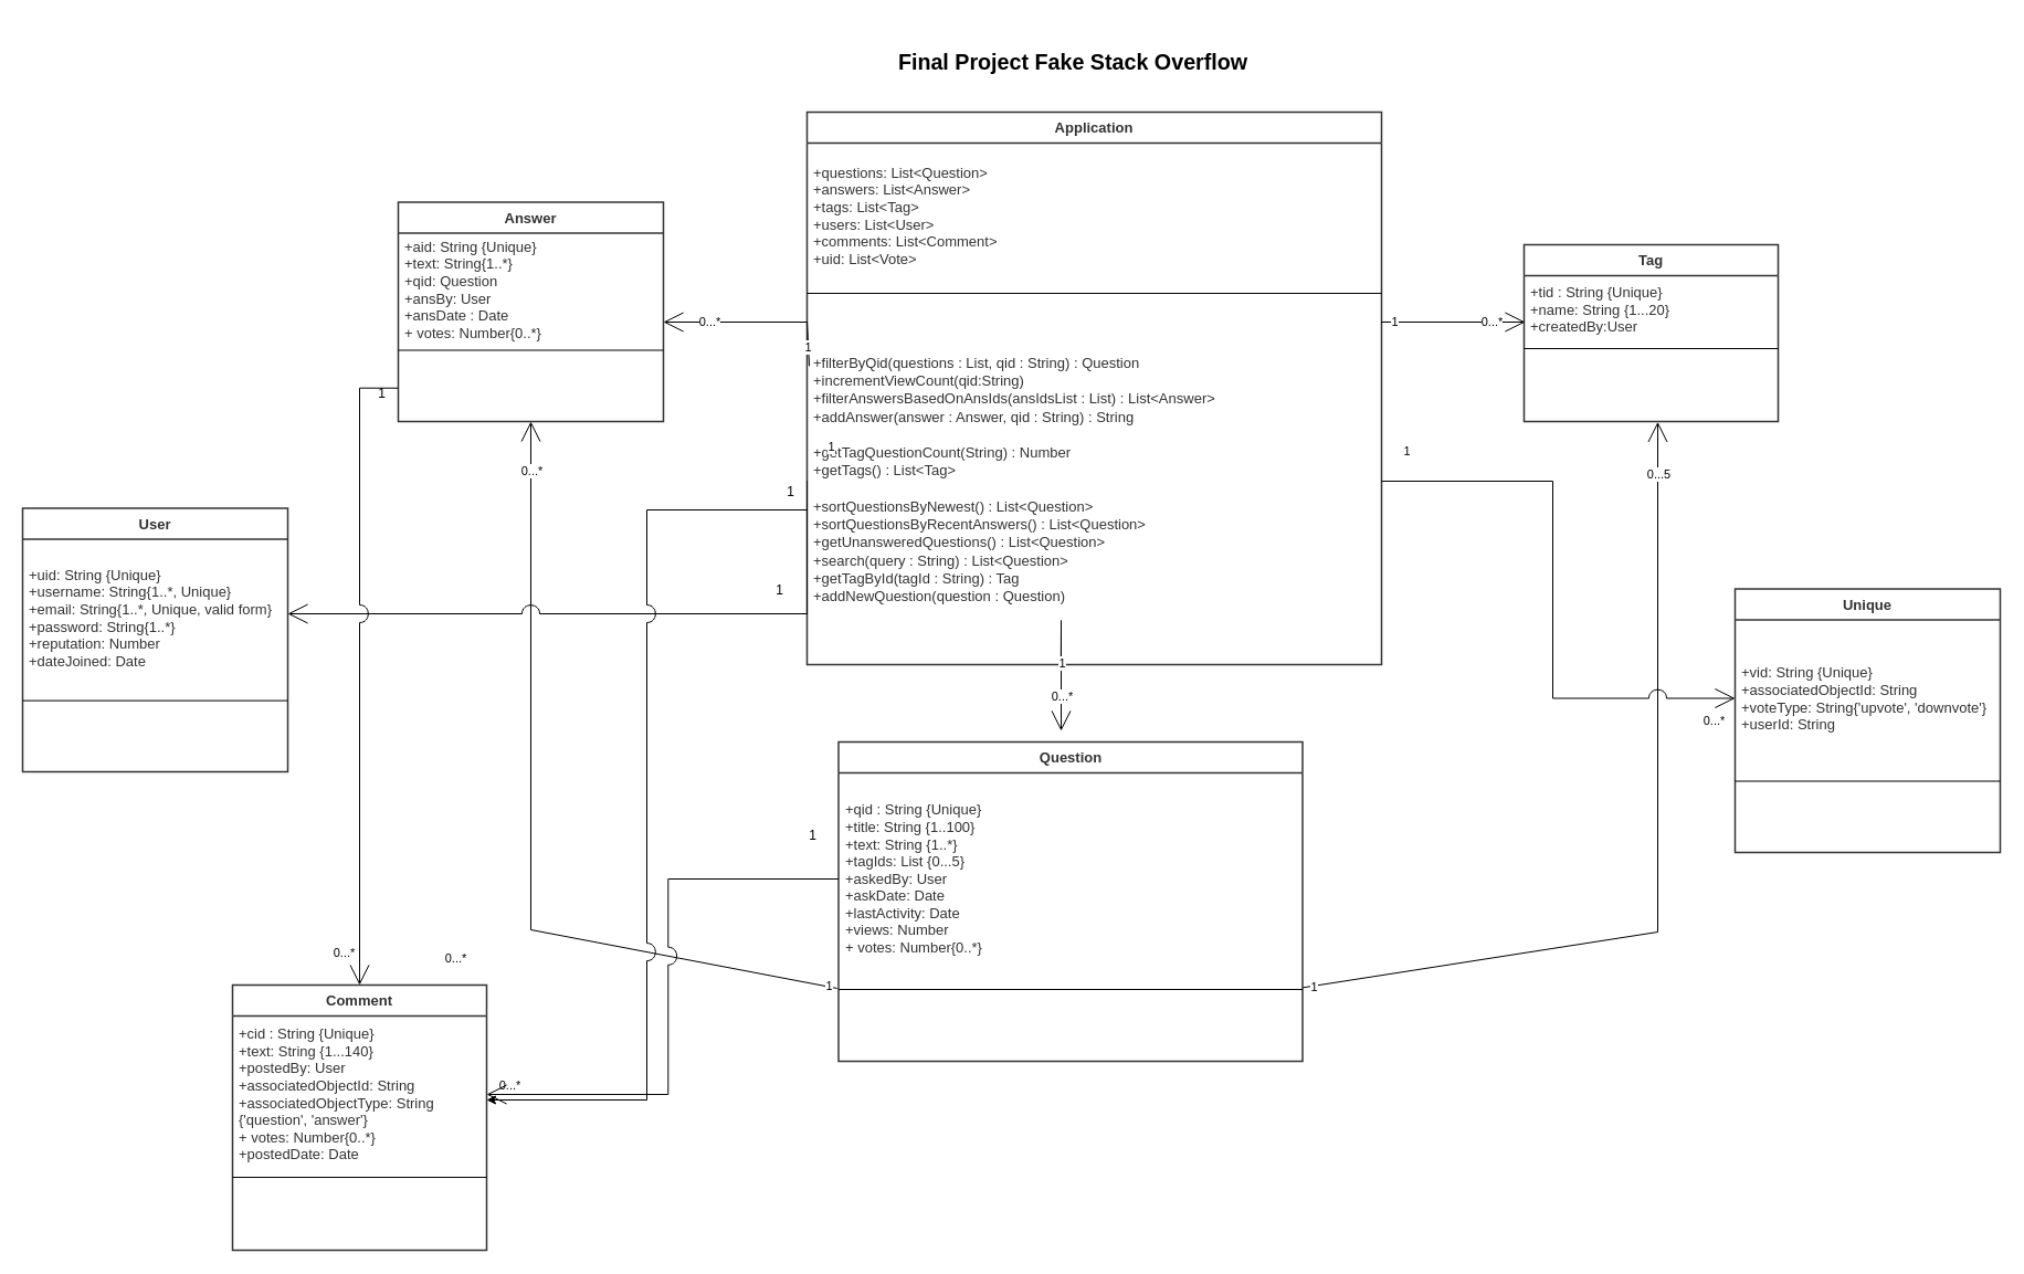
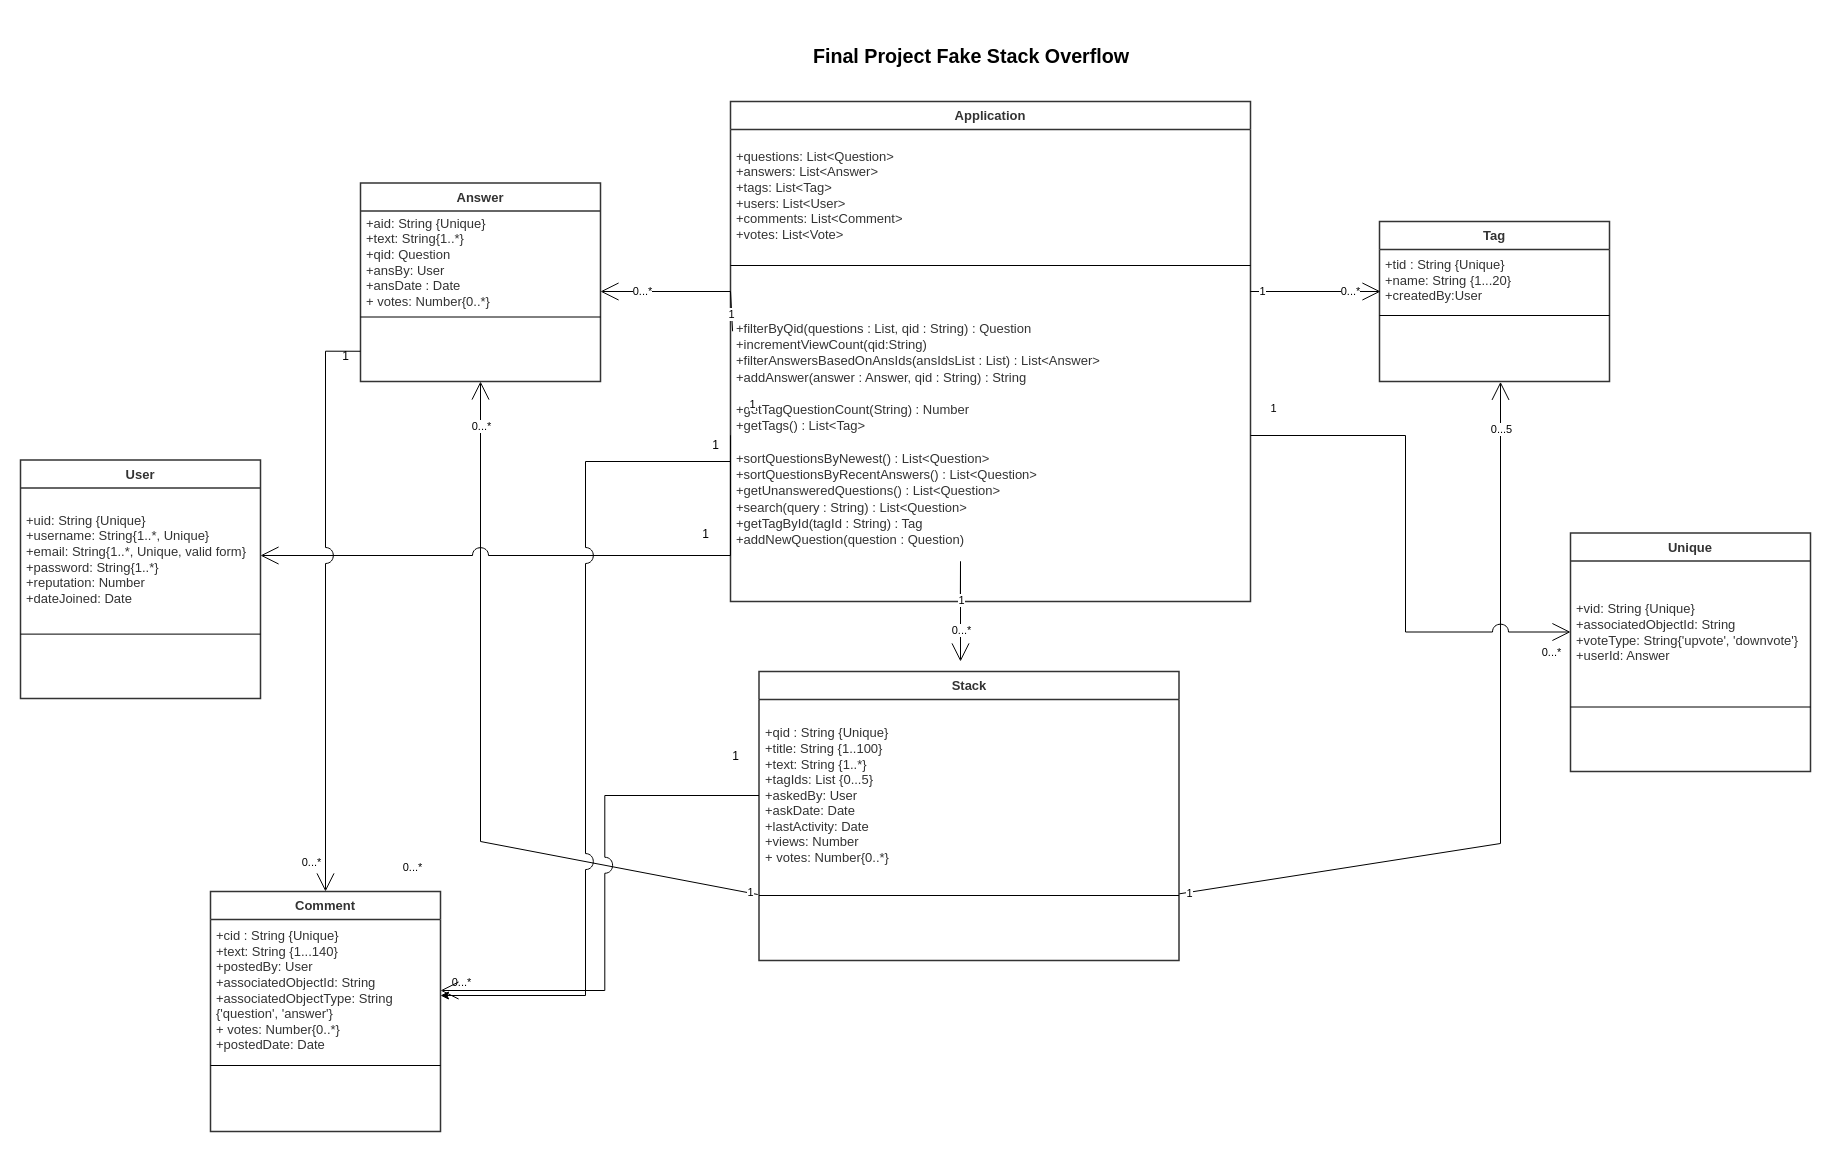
- <mxCell id="6" value="+questions: List&amp;lt;Question&amp;gt;&lt;br&gt;+answers: List&amp;lt;Answer&amp;gt;&lt;br&gt;+tags: List&amp;lt;Tag&amp;gt;&lt;br&gt;+users: List&amp;lt;User&amp;gt;&lt;br&gt;+comments: List&amp;lt;Comment&amp;gt;&lt;br&gt;+uid: List&amp;lt;Vote&amp;gt;" style="part=1;html=1;resizeHeight=0;strokeColor=none;fillColor=none;align=left;verticalAlign=middle;spacingLeft=4;spacingRight=4;overflow=hidden;rotatable=0;points=[[0,0.5],[1,0.5]];portConstraint=eastwest;swimlaneFillColor=#ffffff;strokeOpacity=100;whiteSpace=wrap;fontSize=13;fontColor=#333333;" parent="5" vertex="1"><mxGeometry y="28" width="520" height="132" as="geometry" /></mxCell>
+ <mxCell id="6" value="+questions: List&amp;lt;Question&amp;gt;&lt;br&gt;+answers: List&amp;lt;Answer&amp;gt;&lt;br&gt;+tags: List&amp;lt;Tag&amp;gt;&lt;br&gt;+users: List&amp;lt;User&amp;gt;&lt;br&gt;+comments: List&amp;lt;Comment&amp;gt;&lt;br&gt;+votes: List&amp;lt;Vote&amp;gt;" style="part=1;html=1;resizeHeight=0;strokeColor=none;fillColor=none;align=left;verticalAlign=middle;spacingLeft=4;spacingRight=4;overflow=hidden;rotatable=0;points=[[0,0.5],[1,0.5]];portConstraint=eastwest;swimlaneFillColor=#ffffff;strokeOpacity=100;whiteSpace=wrap;fontSize=13;fontColor=#333333;" parent="5" vertex="1"><mxGeometry y="28" width="520" height="132" as="geometry" /></mxCell>
- <mxCell id="58" value="+vid: String {Unique}&lt;br&gt;+associatedObjectId: String&lt;br&gt;+voteType: String{'upvote', 'downvote'}&lt;br&gt;+userId: String" style="part=1;html=1;resizeHeight=0;strokeColor=none;fillColor=none;align=left;verticalAlign=middle;spacingLeft=4;spacingRight=4;overflow=hidden;rotatable=0;points=[[0,0.5],[1,0.5]];portConstraint=eastwest;swimlaneFillColor=#ffffff;strokeOpacity=100;whiteSpace=wrap;fontSize=13;fontColor=#333333;" parent="57" vertex="1"><mxGeometry y="28" width="240" height="142" as="geometry" /></mxCell>
+ <mxCell id="58" value="+vid: String {Unique}&lt;br&gt;+associatedObjectId: String&lt;br&gt;+voteType: String{'upvote', 'downvote'}&lt;br&gt;+userId: Answer" style="part=1;html=1;resizeHeight=0;strokeColor=none;fillColor=none;align=left;verticalAlign=middle;spacingLeft=4;spacingRight=4;overflow=hidden;rotatable=0;points=[[0,0.5],[1,0.5]];portConstraint=eastwest;swimlaneFillColor=#ffffff;strokeOpacity=100;whiteSpace=wrap;fontSize=13;fontColor=#333333;" parent="57" vertex="1"><mxGeometry y="28" width="240" height="142" as="geometry" /></mxCell>
- <mxCell id="13" value="Question" style="html=1;overflow=block;blockSpacing=1;swimlane;childLayout=stackLayout;horizontal=1;horizontalStack=0;resizeParent=1;resizeParentMax=0;resizeLast=0;collapsible=0;marginBottom=0;swimlaneFillColor=#ffffff;startSize=28;whiteSpace=wrap;fontSize=13;fontColor=#333333;fontStyle=1;align=center;spacing=0;strokeColor=#333333;strokeOpacity=100;strokeWidth=1.5;" parent="1" vertex="1"><mxGeometry x="758.5" y="671" width="420" height="289" as="geometry" /></mxCell>
+ <mxCell id="13" value="Stack" style="html=1;overflow=block;blockSpacing=1;swimlane;childLayout=stackLayout;horizontal=1;horizontalStack=0;resizeParent=1;resizeParentMax=0;resizeLast=0;collapsible=0;marginBottom=0;swimlaneFillColor=#ffffff;startSize=28;whiteSpace=wrap;fontSize=13;fontColor=#333333;fontStyle=1;align=center;spacing=0;strokeColor=#333333;strokeOpacity=100;strokeWidth=1.5;" parent="1" vertex="1"><mxGeometry x="758.5" y="671" width="420" height="289" as="geometry" /></mxCell>
